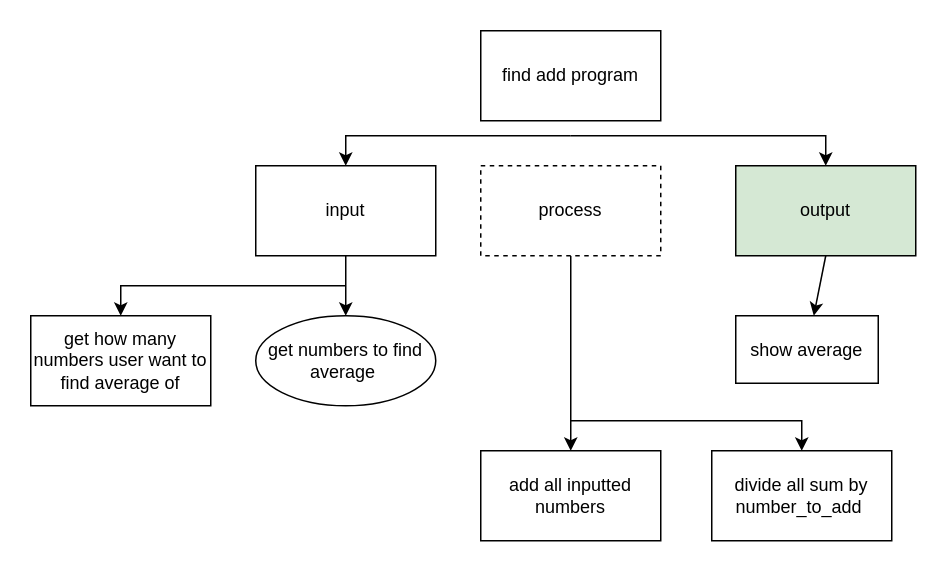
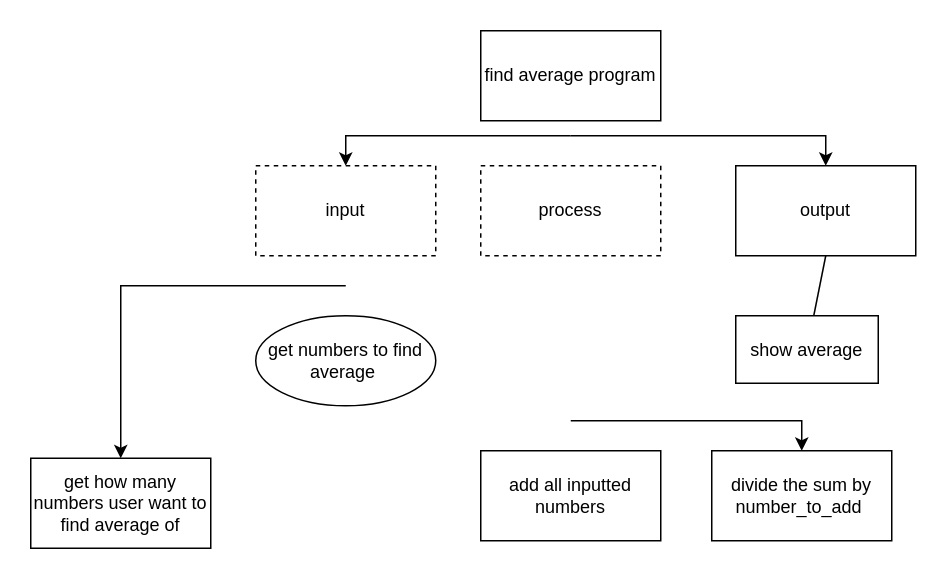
- <mxCell id="4" value="find add program" style="whiteSpace=wrap;html=1;" vertex="1" parent="1"><mxGeometry x="320" y="20" width="120" height="60" as="geometry" /></mxCell>
+ <mxCell id="4" value="find average program" style="whiteSpace=wrap;html=1;" vertex="1" parent="1"><mxGeometry x="320" y="20" width="120" height="60" as="geometry" /></mxCell>
- <mxCell id="7" value="input" style="whiteSpace=wrap;html=1;" vertex="1" parent="1"><mxGeometry x="170" y="110" width="120" height="60" as="geometry" /></mxCell>
+ <mxCell id="7" value="input" style="whiteSpace=wrap;html=1;dashed=1;" vertex="1" parent="1"><mxGeometry x="170" y="110" width="120" height="60" as="geometry" /></mxCell>
- <mxCell id="12" value="output" style="whiteSpace=wrap;html=1;fillColor=#d5e8d4;" vertex="1" parent="1"><mxGeometry x="490" y="110" width="120" height="60" as="geometry" /></mxCell>
+ <mxCell id="12" value="output" style="whiteSpace=wrap;html=1;" vertex="1" parent="1"><mxGeometry x="490" y="110" width="120" height="60" as="geometry" /></mxCell>
- <mxCell id="5" style="edgeStyle=none;rounded=0;html=1;exitX=0.5;exitY=1;exitDx=0;exitDy=0;" edge="1" parent="1" source="7" target="14"><mxGeometry relative="1" as="geometry" /></mxCell>
- <mxCell id="11" style="edgeStyle=none;rounded=0;html=1;exitX=0.5;exitY=1;exitDx=0;exitDy=0;" edge="1" parent="1" source="12" target="17"><mxGeometry relative="1" as="geometry" /></mxCell>
+ <mxCell id="11" style="edgeStyle=none;rounded=0;html=1;exitX=0.5;exitY=1;exitDx=0;exitDy=0;endArrow=none;" edge="1" parent="1" source="12" target="17"><mxGeometry relative="1" as="geometry" /></mxCell>
- <mxCell id="8" style="edgeStyle=none;rounded=0;html=1;exitX=0.5;exitY=1;exitDx=0;exitDy=0;" edge="1" parent="1" source="10" target="15"><mxGeometry relative="1" as="geometry" /></mxCell>
- <mxCell id="13" value="get how many numbers user want to find average of" style="whiteSpace=wrap;html=1;" vertex="1" parent="1"><mxGeometry x="20" y="210" width="120" height="60" as="geometry" /></mxCell>
+ <mxCell id="13" value="get how many numbers user want to find average of" style="whiteSpace=wrap;html=1;" vertex="1" parent="1"><mxGeometry x="20" y="305" width="120" height="60" as="geometry" /></mxCell>
- <mxCell id="16" value="divide all sum by number_to_add&amp;nbsp;" style="whiteSpace=wrap;html=1;" vertex="1" parent="1"><mxGeometry x="474" y="300" width="120" height="60" as="geometry" /></mxCell>
+ <mxCell id="16" value="divide the sum by number_to_add&amp;nbsp;" style="whiteSpace=wrap;html=1;" vertex="1" parent="1"><mxGeometry x="474" y="300" width="120" height="60" as="geometry" /></mxCell>
